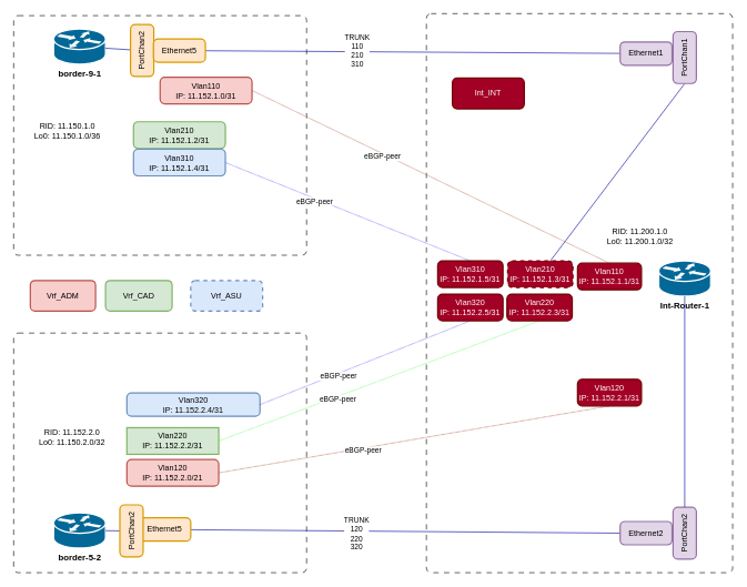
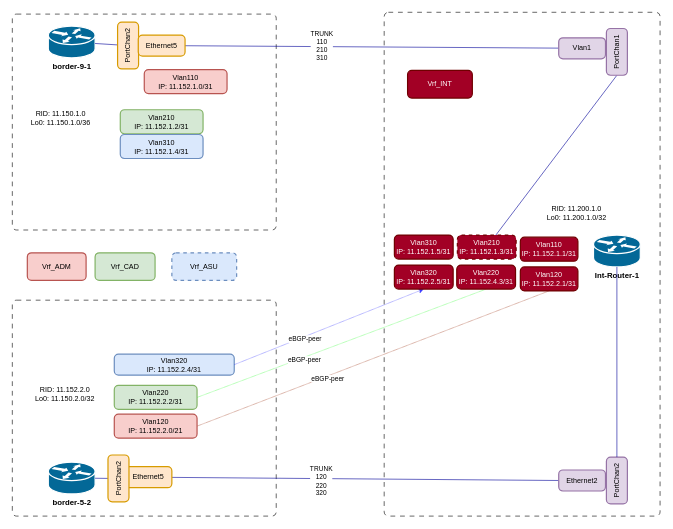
- <mxCell id="39" value="Ethernet1" style="rounded=1;whiteSpace=wrap;html=1;absoluteArcSize=1;arcSize=14;strokeWidth=2;fillColor=#e1d5e7;strokeColor=#9673a6;" parent="1" vertex="1"><mxGeometry x="931" y="62.5" width="78" height="35" as="geometry" /></mxCell>
+ <mxCell id="39" value="Vlan1" style="rounded=1;whiteSpace=wrap;html=1;absoluteArcSize=1;arcSize=14;strokeWidth=2;fillColor=#e1d5e7;strokeColor=#9673a6;" parent="1" vertex="1"><mxGeometry x="931" y="62.5" width="78" height="35" as="geometry" /></mxCell>
- <mxCell id="54" value="Int_INT" style="rounded=1;whiteSpace=wrap;html=1;absoluteArcSize=1;arcSize=14;strokeWidth=2;fillColor=#a20025;strokeColor=#6F0000;fontColor=#ffffff;" parent="1" vertex="1"><mxGeometry x="679" y="117" width="108" height="46" as="geometry" /></mxCell>
+ <mxCell id="54" value="Vrf_INT" style="rounded=1;whiteSpace=wrap;html=1;absoluteArcSize=1;arcSize=14;strokeWidth=2;fillColor=#a20025;strokeColor=#6F0000;fontColor=#ffffff;" parent="1" vertex="1"><mxGeometry x="679" y="117" width="108" height="46" as="geometry" /></mxCell>
- <mxCell id="30" value="" style="endArrow=none;html=1;rounded=0;fontSize=8;strokeColor=#992D0C;exitX=1;exitY=0.5;exitDx=0;exitDy=0;entryX=0.5;entryY=0;entryDx=0;entryDy=0;dashed=1;dashPattern=1 1;" parent="1" source="22" target="17" edge="1"><mxGeometry width="50" height="50" relative="1" as="geometry"><mxPoint x="338" y="630" as="sourcePoint" /><mxPoint x="1050" y="230" as="targetPoint" /></mxGeometry></mxCell>
- <mxCell id="31" value="eBGP-peer" style="edgeLabel;html=1;align=center;verticalAlign=middle;resizable=0;points=[];" parent="30" vertex="1" connectable="0"><mxGeometry x="-0.264" y="-4" relative="1" as="geometry"><mxPoint as="offset" /></mxGeometry></mxCell>
- <mxCell id="34" value="" style="endArrow=none;html=1;rounded=0;fontSize=8;strokeColor=#3333FF;exitX=1;exitY=0.5;exitDx=0;exitDy=0;entryX=0.5;entryY=0;entryDx=0;entryDy=0;dashed=1;dashPattern=1 1;" parent="1" source="24" target="19" edge="1"><mxGeometry width="50" height="50" relative="1" as="geometry"><mxPoint x="348" y="140" as="sourcePoint" /><mxPoint x="1152" y="380" as="targetPoint" /></mxGeometry></mxCell>
- <mxCell id="35" value="eBGP-peer" style="edgeLabel;html=1;align=center;verticalAlign=middle;resizable=0;points=[];" parent="34" vertex="1" connectable="0"><mxGeometry x="-0.264" y="-4" relative="1" as="geometry"><mxPoint as="offset" /></mxGeometry></mxCell>
- <mxCell id="43" value="Vlan220&lt;br&gt;IP: 11.152.2.3/31" style="rounded=1;whiteSpace=wrap;html=1;absoluteArcSize=1;arcSize=14;strokeWidth=2;fillColor=#a20025;strokeColor=#6F0000;fontColor=#ffffff;" parent="1" vertex="1"><mxGeometry x="761" y="441.5" width="98" height="40" as="geometry" /></mxCell>
+ <mxCell id="43" value="Vlan220&lt;br&gt;IP: 11.152.4.3/31" style="rounded=1;whiteSpace=wrap;html=1;absoluteArcSize=1;arcSize=14;strokeWidth=2;fillColor=#a20025;strokeColor=#6F0000;fontColor=#ffffff;" parent="1" vertex="1"><mxGeometry x="761" y="441.5" width="98" height="40" as="geometry" /></mxCell>
- <mxCell id="36" value="" style="endArrow=none;html=1;rounded=0;fontSize=8;strokeColor=#3333FF;exitX=1;exitY=0.5;exitDx=0;exitDy=0;entryX=0.5;entryY=1;entryDx=0;entryDy=0;dashed=1;dashPattern=1 1;" parent="1" source="21" target="45" edge="1"><mxGeometry width="50" height="50" relative="1" as="geometry"><mxPoint x="348" y="181" as="sourcePoint" /><mxPoint x="1152" y="452" as="targetPoint" /></mxGeometry></mxCell>
+ <mxCell id="36" value="" style="endArrow=classic;html=1;rounded=0;fontSize=8;strokeColor=#3333FF;exitX=1;exitY=0.5;exitDx=0;exitDy=0;entryX=0.5;entryY=1;entryDx=0;entryDy=0;dashed=1;dashPattern=1 1;" parent="1" source="21" target="45" edge="1"><mxGeometry width="50" height="50" relative="1" as="geometry"><mxPoint x="348" y="181" as="sourcePoint" /><mxPoint x="1152" y="452" as="targetPoint" /></mxGeometry></mxCell>
- <mxCell id="41" value="Vlan120&lt;br&gt;IP: 11.152.2.1/31" style="rounded=1;whiteSpace=wrap;html=1;absoluteArcSize=1;arcSize=14;strokeWidth=2;fillColor=#a20025;strokeColor=#6F0000;fontColor=#ffffff;" parent="1" vertex="1"><mxGeometry x="867" y="569.5" width="96" height="40" as="geometry" /></mxCell>
+ <mxCell id="41" value="Vlan120&lt;br&gt;IP: 11.152.2.1/31" style="rounded=1;whiteSpace=wrap;html=1;absoluteArcSize=1;arcSize=14;strokeWidth=2;fillColor=#a20025;strokeColor=#6F0000;fontColor=#ffffff;" parent="1" vertex="1"><mxGeometry x="867" y="444.5" width="96" height="40" as="geometry" /></mxCell>
- <mxCell id="20" value="Vlan220&lt;br&gt;IP: 11.152.2.2/31" style="whiteSpace=wrap;html=1;absoluteArcSize=1;arcSize=14;strokeWidth=2;fillColor=#d5e8d4;strokeColor=#82b366;rounded=0;" parent="1" vertex="1"><mxGeometry x="190" y="642.13" width="138" height="40" as="geometry" /></mxCell>
+ <mxCell id="20" value="Vlan220&lt;br&gt;IP: 11.152.2.2/31" style="rounded=1;whiteSpace=wrap;html=1;absoluteArcSize=1;arcSize=14;strokeWidth=2;fillColor=#d5e8d4;strokeColor=#82b366;" parent="1" vertex="1"><mxGeometry x="190" y="642.13" width="138" height="40" as="geometry" /></mxCell>
